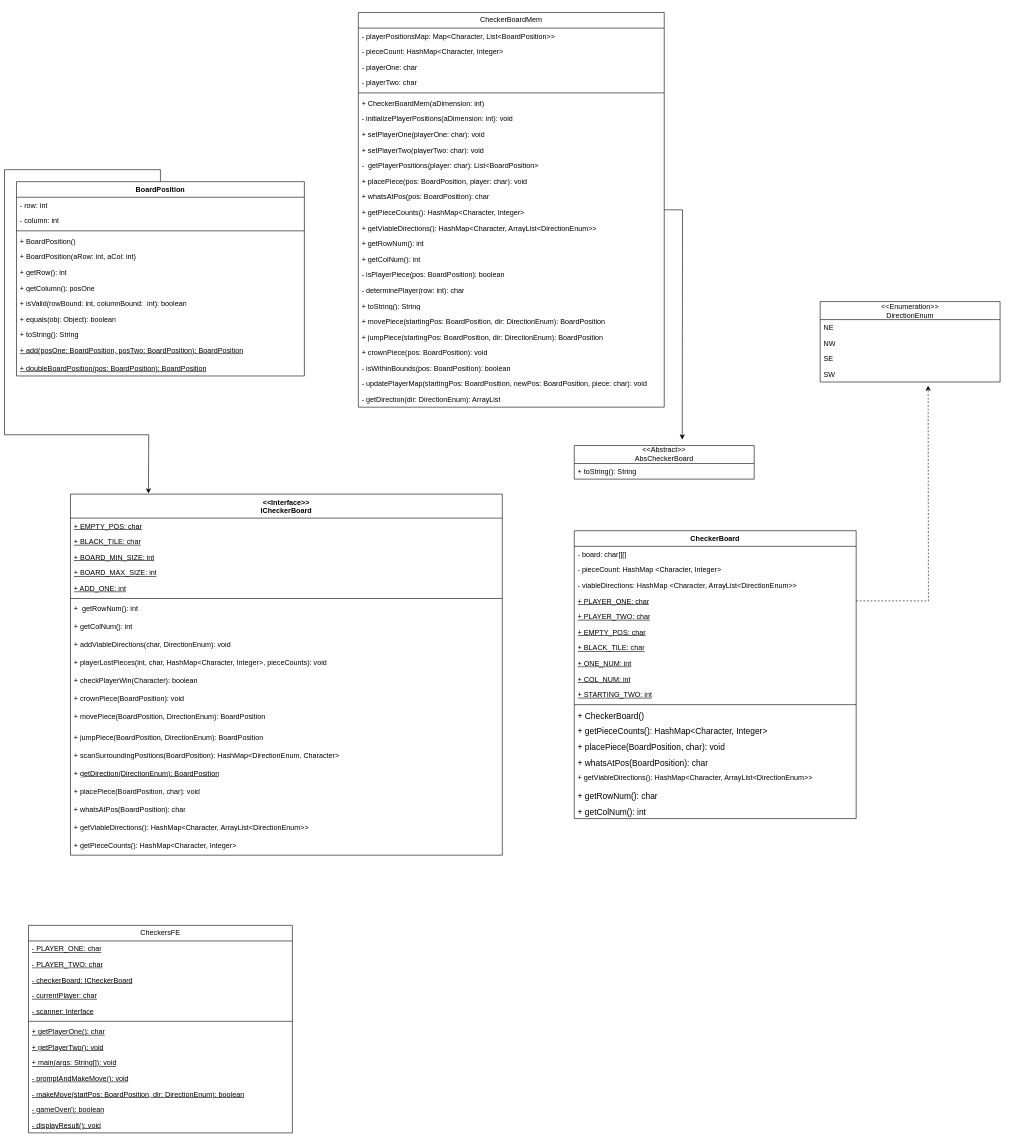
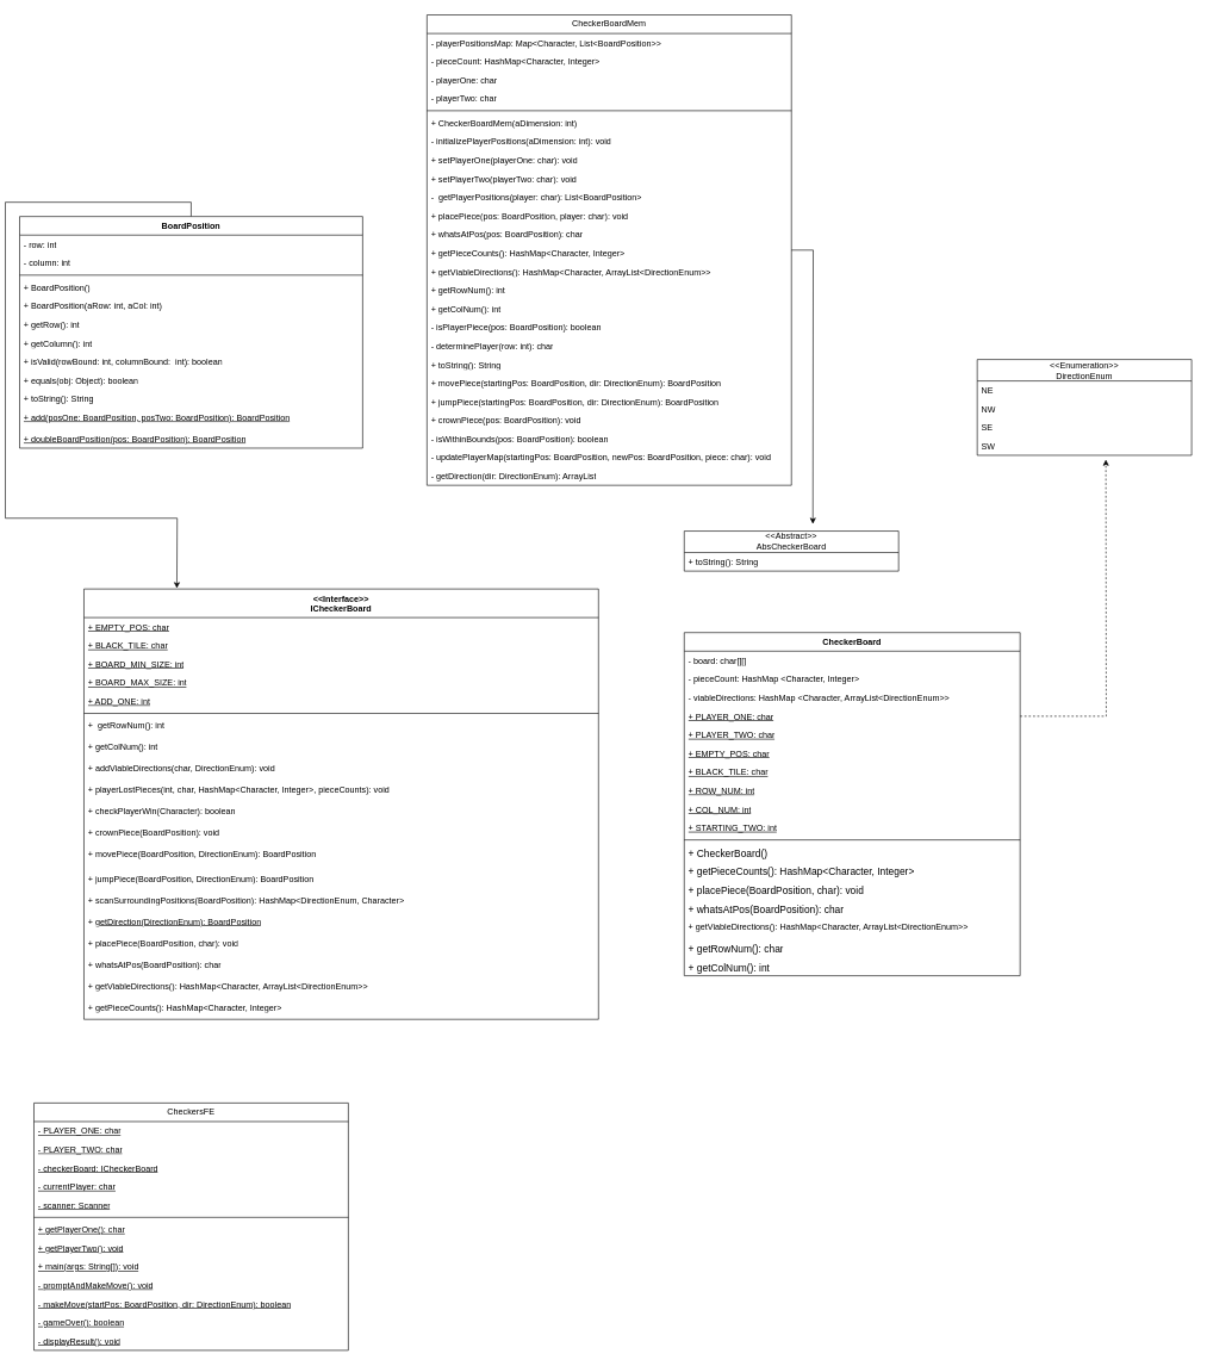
- <mxCell id="30" value="+ getColumn(): posOne" style="text;strokeColor=none;fillColor=none;align=left;verticalAlign=top;spacingLeft=4;spacingRight=4;overflow=hidden;rotatable=0;points=[[0,0.5],[1,0.5]];portConstraint=eastwest;whiteSpace=wrap;html=1;fontSize=12;" parent="23" vertex="1"><mxGeometry y="164" width="480" height="26" as="geometry" /></mxCell>
+ <mxCell id="30" value="+ getColumn(): int" style="text;strokeColor=none;fillColor=none;align=left;verticalAlign=top;spacingLeft=4;spacingRight=4;overflow=hidden;rotatable=0;points=[[0,0.5],[1,0.5]];portConstraint=eastwest;whiteSpace=wrap;html=1;fontSize=12;" parent="23" vertex="1"><mxGeometry y="164" width="480" height="26" as="geometry" /></mxCell>
- <mxCell id="11" value="&lt;font style=&quot;font-size: 12px;&quot;&gt;&lt;u&gt;+ ONE_NUM: int&lt;/u&gt;&lt;/font&gt;" style="text;strokeColor=none;fillColor=none;align=left;verticalAlign=top;spacingLeft=4;spacingRight=4;overflow=hidden;rotatable=0;points=[[0,0.5],[1,0.5]];portConstraint=eastwest;whiteSpace=wrap;html=1;fontSize=12;" parent="2" vertex="1"><mxGeometry y="208" width="470" height="26" as="geometry" /></mxCell>
+ <mxCell id="11" value="&lt;font style=&quot;font-size: 12px;&quot;&gt;&lt;u&gt;+ ROW_NUM: int&lt;/u&gt;&lt;/font&gt;" style="text;strokeColor=none;fillColor=none;align=left;verticalAlign=top;spacingLeft=4;spacingRight=4;overflow=hidden;rotatable=0;points=[[0,0.5],[1,0.5]];portConstraint=eastwest;whiteSpace=wrap;html=1;fontSize=12;" parent="2" vertex="1"><mxGeometry y="208" width="470" height="26" as="geometry" /></mxCell>
- <mxCell id="46" value="&lt;u&gt;- scanner: Interface&lt;/u&gt;" style="text;strokeColor=none;fillColor=none;align=left;verticalAlign=top;spacingLeft=4;spacingRight=4;overflow=hidden;rotatable=0;points=[[0,0.5],[1,0.5]];portConstraint=eastwest;whiteSpace=wrap;html=1;" parent="41" vertex="1"><mxGeometry y="130" width="440" height="26" as="geometry" /></mxCell>
+ <mxCell id="46" value="&lt;u&gt;- scanner: Scanner&lt;/u&gt;" style="text;strokeColor=none;fillColor=none;align=left;verticalAlign=top;spacingLeft=4;spacingRight=4;overflow=hidden;rotatable=0;points=[[0,0.5],[1,0.5]];portConstraint=eastwest;whiteSpace=wrap;html=1;" parent="41" vertex="1"><mxGeometry y="130" width="440" height="26" as="geometry" /></mxCell>
